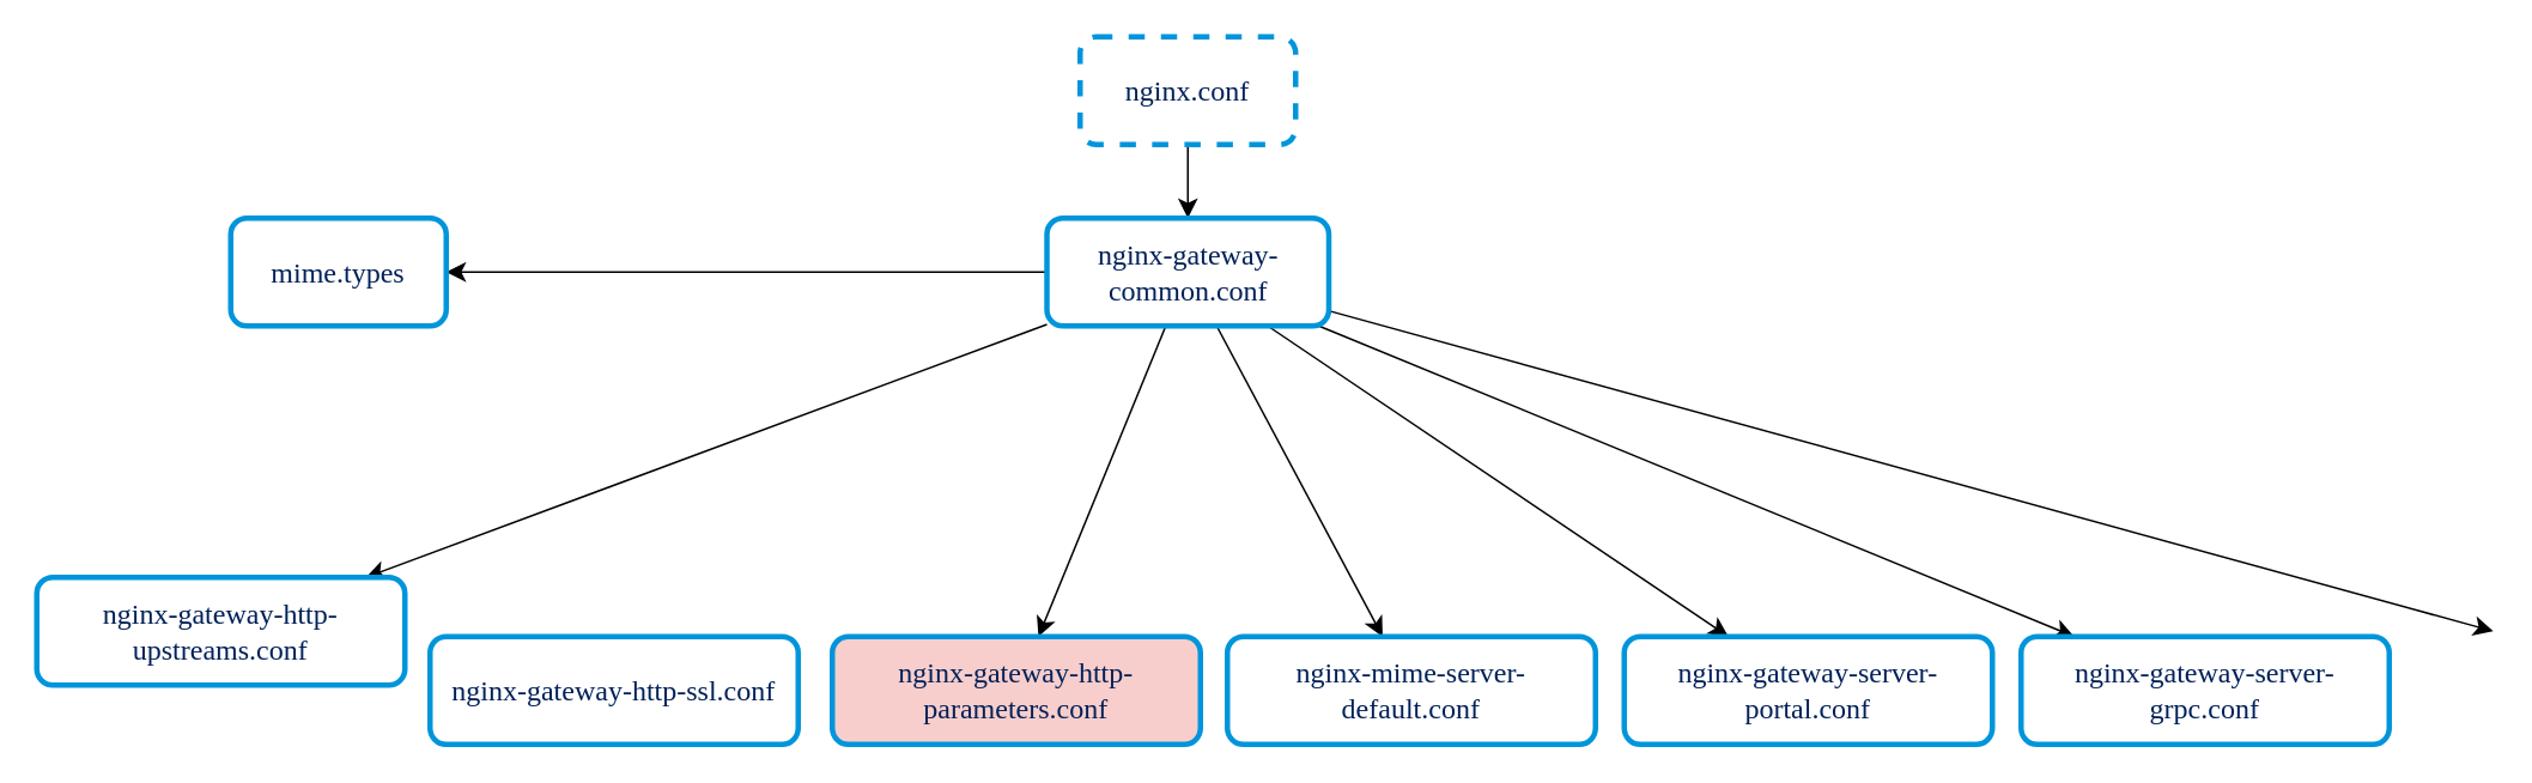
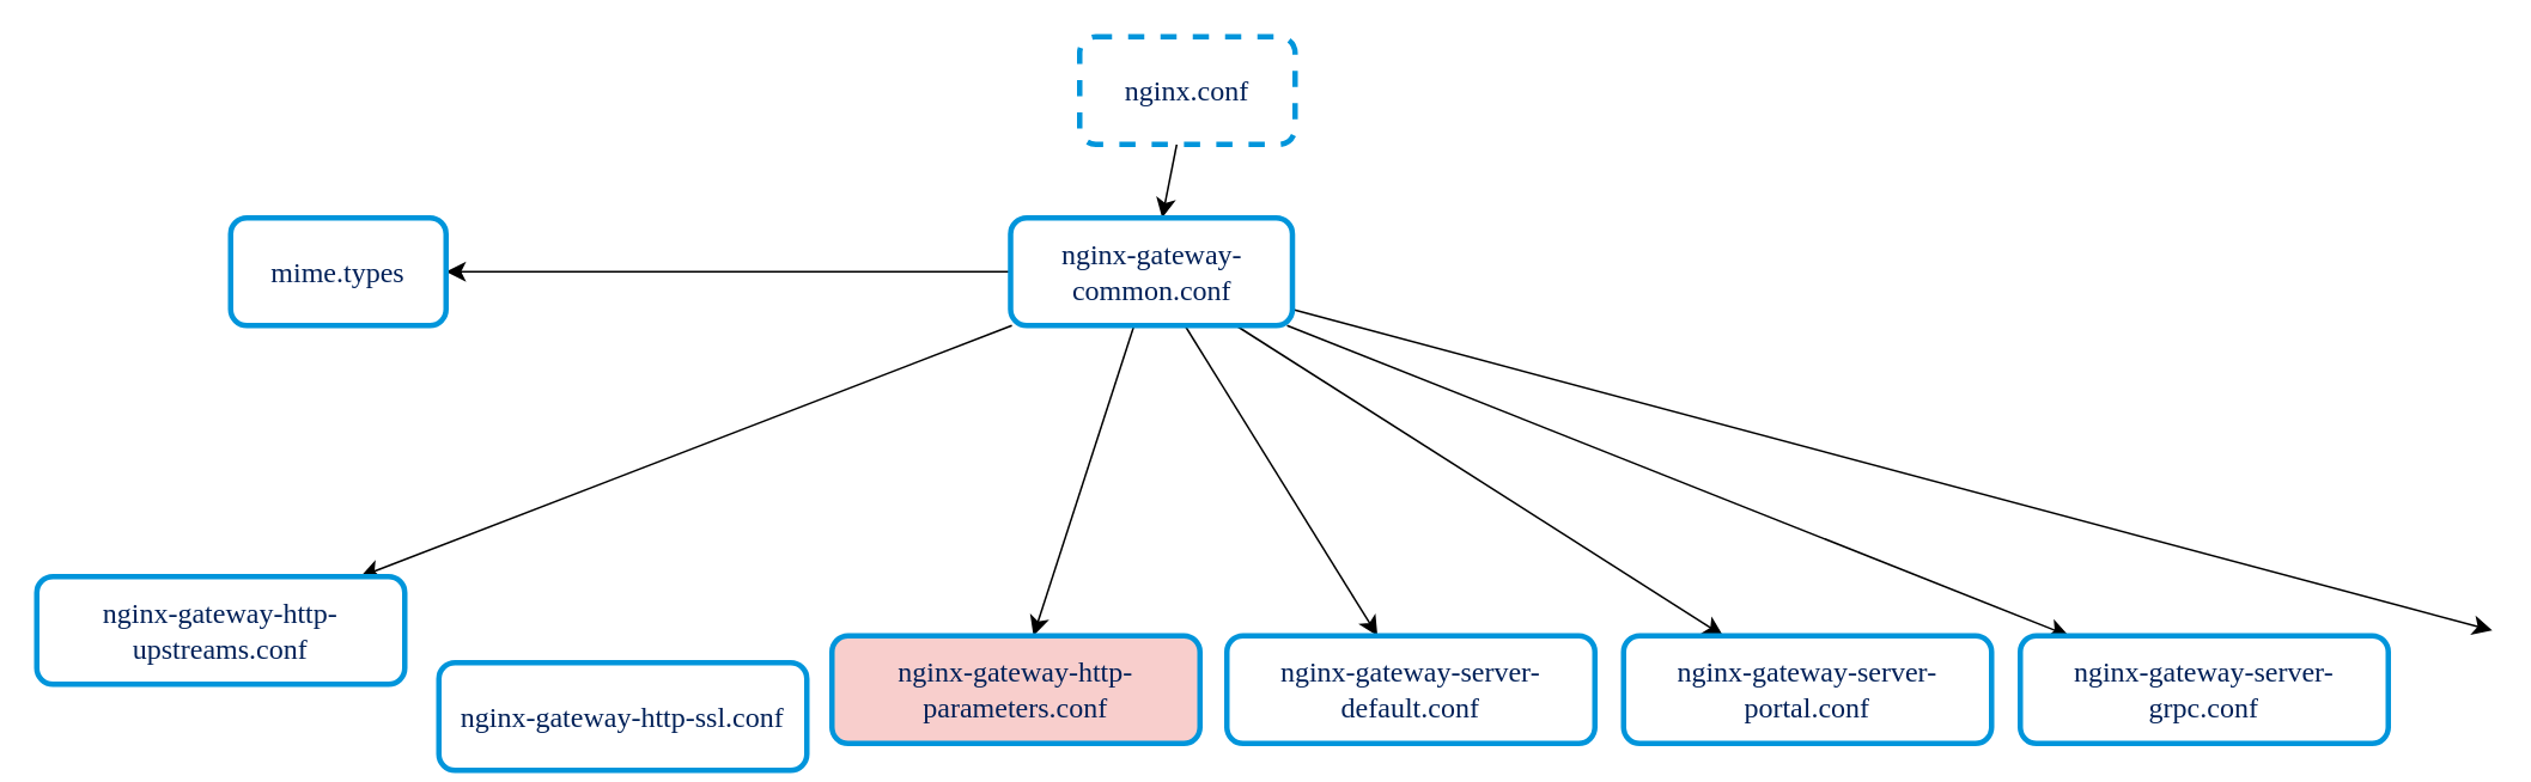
- <mxCell id="11" value="&lt;div&gt;nginx-gateway-common.conf&lt;/div&gt;" style="rounded=1;whiteSpace=wrap;html=1;strokeColor=#0095db;strokeWidth=3;arcSize=15;fontFamily=Poppins;fontSource=https%3A%2F%2Ffonts.googleapis.com%2Fcss%3Ffamily%3DPoppins;fontSize=16;fontColor=#002058;fontStyle=0" vertex="1" parent="1"><mxGeometry x="582.5" y="121" width="157" height="60" as="geometry" /></mxCell>
+ <mxCell id="11" value="&lt;div&gt;nginx-gateway-common.conf&lt;/div&gt;" style="rounded=1;whiteSpace=wrap;html=1;strokeColor=#0095db;strokeWidth=3;arcSize=15;fontFamily=Poppins;fontSource=https%3A%2F%2Ffonts.googleapis.com%2Fcss%3Ffamily%3DPoppins;fontSize=16;fontColor=#002058;fontStyle=0" vertex="1" parent="1"><mxGeometry x="562.5" y="121" width="157" height="60" as="geometry" /></mxCell>
- <mxCell id="14" value="nginx-gateway-http-ssl.conf" style="rounded=1;whiteSpace=wrap;html=1;strokeColor=#0095db;strokeWidth=3;arcSize=15;fontFamily=Poppins;fontSource=https%3A%2F%2Ffonts.googleapis.com%2Fcss%3Ffamily%3DPoppins;fontSize=16;fontColor=#002058;fontStyle=0" vertex="1" parent="1"><mxGeometry x="239" y="354" width="205" height="60" as="geometry" /></mxCell>
+ <mxCell id="14" value="nginx-gateway-http-ssl.conf" style="rounded=1;whiteSpace=wrap;html=1;strokeColor=#0095db;strokeWidth=3;arcSize=15;fontFamily=Poppins;fontSource=https%3A%2F%2Ffonts.googleapis.com%2Fcss%3Ffamily%3DPoppins;fontSize=16;fontColor=#002058;fontStyle=0" vertex="1" parent="1"><mxGeometry x="244" y="369" width="205" height="60" as="geometry" /></mxCell>
- <mxCell id="17" value="nginx-mime-server-default.conf" style="rounded=1;whiteSpace=wrap;html=1;strokeColor=#0095db;strokeWidth=3;arcSize=15;fontFamily=Poppins;fontSource=https%3A%2F%2Ffonts.googleapis.com%2Fcss%3Ffamily%3DPoppins;fontSize=16;fontColor=#002058;fontStyle=0" vertex="1" parent="1"><mxGeometry x="683" y="354" width="205" height="60" as="geometry" /></mxCell>
+ <mxCell id="17" value="nginx-gateway-server-default.conf" style="rounded=1;whiteSpace=wrap;html=1;strokeColor=#0095db;strokeWidth=3;arcSize=15;fontFamily=Poppins;fontSource=https%3A%2F%2Ffonts.googleapis.com%2Fcss%3Ffamily%3DPoppins;fontSize=16;fontColor=#002058;fontStyle=0" vertex="1" parent="1"><mxGeometry x="683" y="354" width="205" height="60" as="geometry" /></mxCell>
